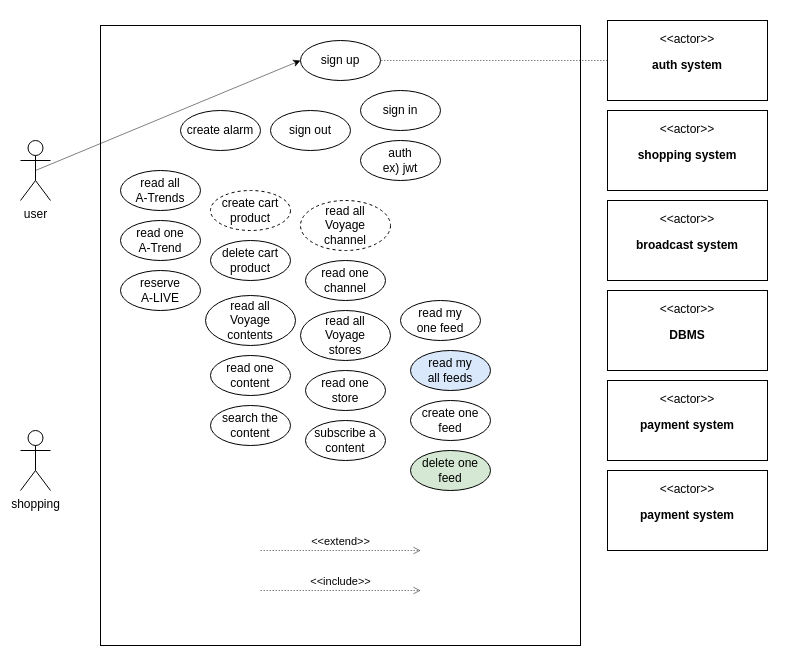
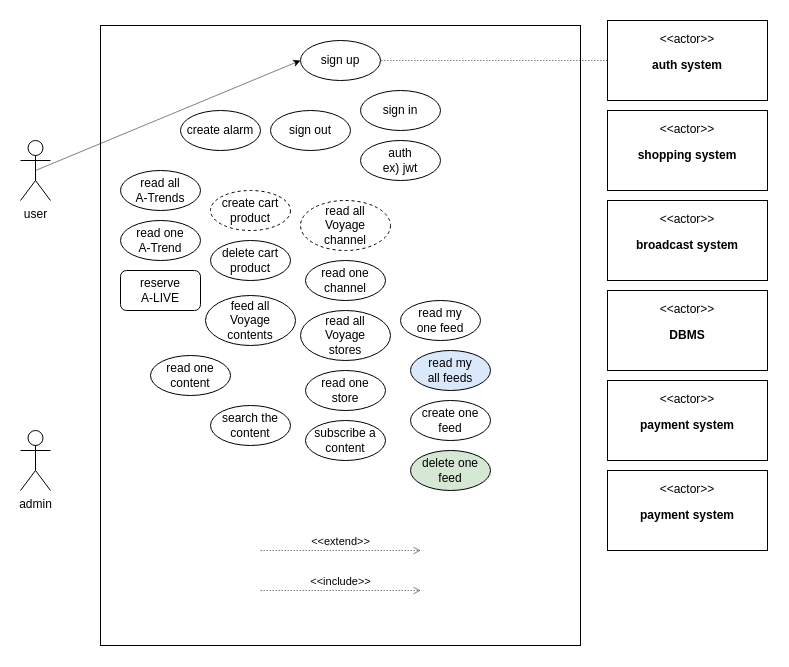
- <mxCell id="12" value="reserve &lt;br&gt;A-LIVE" style="ellipse;whiteSpace=wrap;html=1;" parent="1" vertex="1"><mxGeometry x="120" y="270" width="80" height="40" as="geometry" /></mxCell>
+ <mxCell id="12" value="reserve &lt;br&gt;A-LIVE" style="whiteSpace=wrap;html=1;rounded=1;" parent="1" vertex="1"><mxGeometry x="120" y="270" width="80" height="40" as="geometry" /></mxCell>
- <mxCell id="22" value="read all&lt;br&gt;Voyage contents" style="ellipse;whiteSpace=wrap;html=1;" parent="1" vertex="1"><mxGeometry x="205" y="295" width="90" height="50" as="geometry" /></mxCell>
+ <mxCell id="22" value="feed all&lt;br&gt;Voyage contents" style="ellipse;whiteSpace=wrap;html=1;" parent="1" vertex="1"><mxGeometry x="205" y="295" width="90" height="50" as="geometry" /></mxCell>
- <mxCell id="23" value="read one&lt;br&gt;content" style="ellipse;whiteSpace=wrap;html=1;" parent="1" vertex="1"><mxGeometry x="210" y="355" width="80" height="40" as="geometry" /></mxCell>
+ <mxCell id="23" value="read one&lt;br&gt;content" style="ellipse;whiteSpace=wrap;html=1;" parent="1" vertex="1"><mxGeometry x="150" y="355" width="80" height="40" as="geometry" /></mxCell>
- <mxCell id="4" value="shopping" style="shape=umlActor;verticalLabelPosition=bottom;verticalAlign=top;html=1;outlineConnect=0;" parent="1" vertex="1"><mxGeometry x="20" y="430" width="30" height="60" as="geometry" /></mxCell>
+ <mxCell id="4" value="admin" style="shape=umlActor;verticalLabelPosition=bottom;verticalAlign=top;html=1;outlineConnect=0;" parent="1" vertex="1"><mxGeometry x="20" y="430" width="30" height="60" as="geometry" /></mxCell>
